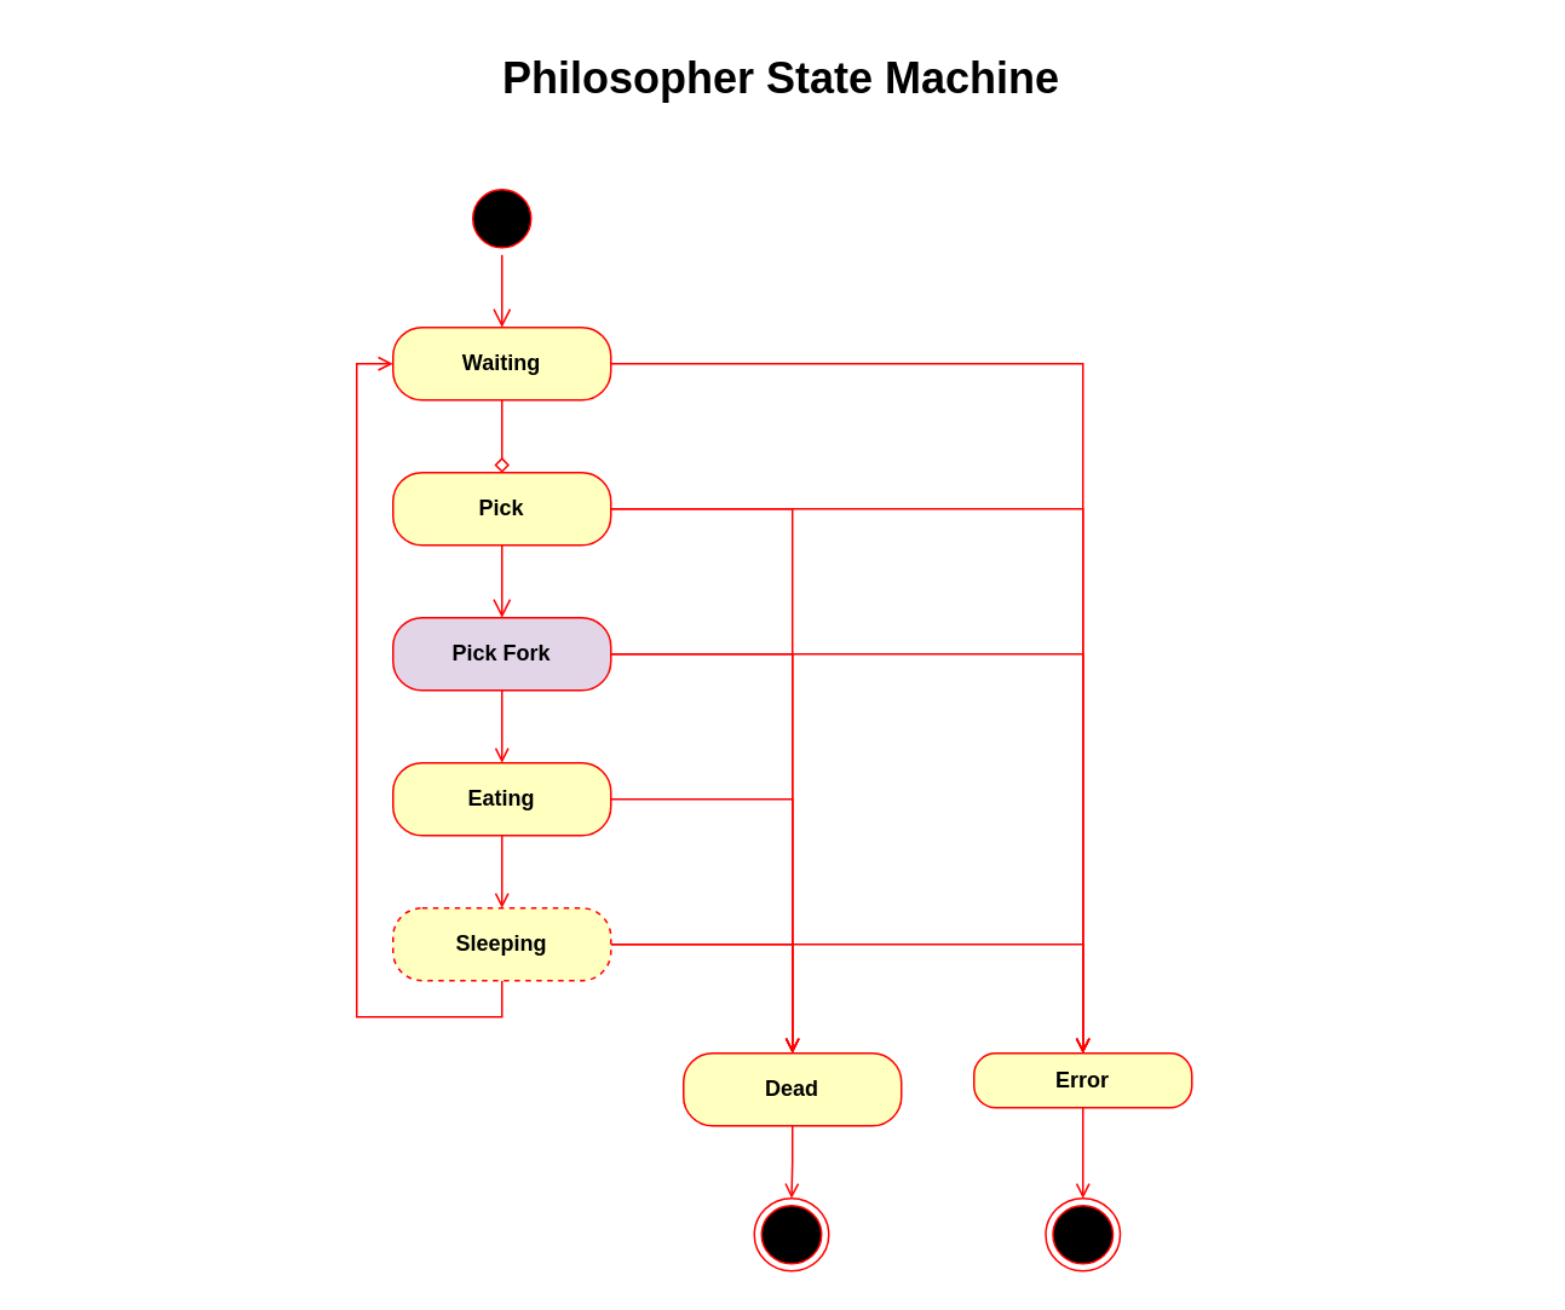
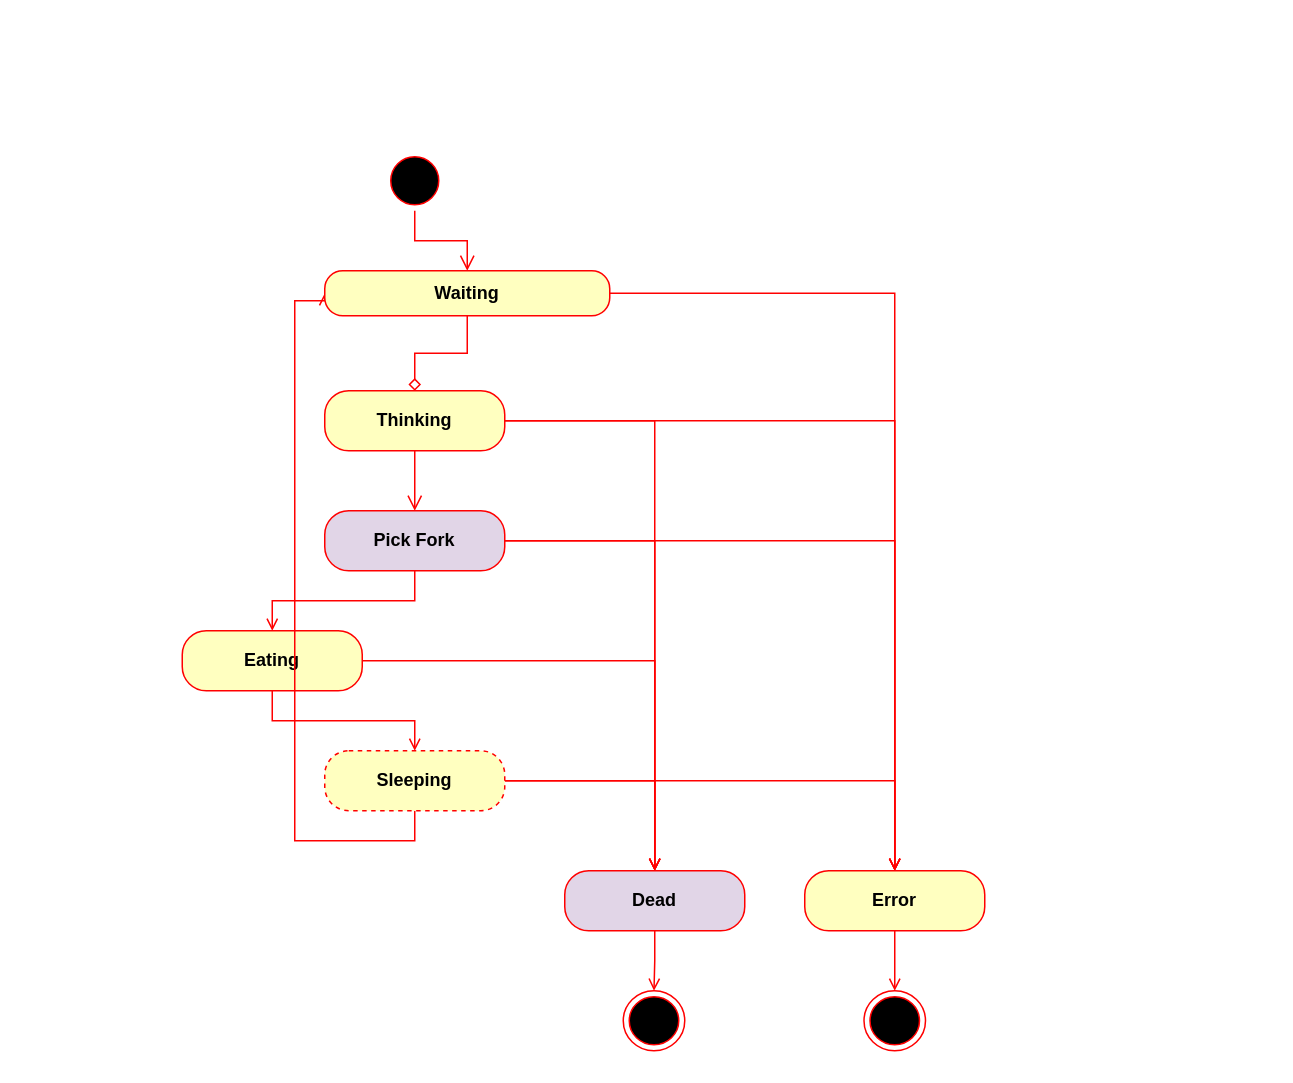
- <mxCell id="28" value="Philosopher State Machine" style="text;align=center;fontStyle=1;verticalAlign=middle;spacingLeft=3;spacingRight=3;strokeColor=none;rotatable=0;points=[[0,0.5],[1,0.5]];portConstraint=eastwest;fontSize=24;" vertex="1" parent="1"><mxGeometry x="20" width="820" height="40" as="geometry" y="20" /></mxCell>
- <mxCell id="19" value="Waiting" style="rounded=1;whiteSpace=wrap;html=1;arcSize=40;fontColor=#000000;fillColor=#ffffc0;strokeColor=#ff0000;fontStyle=1" vertex="1" parent="1"><mxGeometry x="216" y="180" width="120" height="40" as="geometry" /></mxCell>
+ <mxCell id="19" value="Waiting" style="rounded=1;whiteSpace=wrap;html=1;arcSize=40;fontColor=#000000;fillColor=#ffffc0;strokeColor=#ff0000;fontStyle=1" vertex="1" parent="1"><mxGeometry x="216" y="180" width="190" height="30" as="geometry" /></mxCell>
- <mxCell id="4" value="Pick" style="rounded=1;whiteSpace=wrap;html=1;arcSize=40;fontColor=#000000;fillColor=#ffffc0;strokeColor=#ff0000;fontStyle=1" vertex="1" parent="1"><mxGeometry x="216" y="260" width="120" height="40" as="geometry" /></mxCell>
+ <mxCell id="4" value="Thinking" style="rounded=1;whiteSpace=wrap;html=1;arcSize=40;fontColor=#000000;fillColor=#ffffc0;strokeColor=#ff0000;fontStyle=1" vertex="1" parent="1"><mxGeometry x="216" y="260" width="120" height="40" as="geometry" /></mxCell>
- <mxCell id="12" value="Eating" style="rounded=1;whiteSpace=wrap;html=1;arcSize=40;fontColor=#000000;fillColor=#ffffc0;strokeColor=#ff0000;fontStyle=1" vertex="1" parent="1"><mxGeometry x="216" y="420" width="120" height="40" as="geometry" /></mxCell>
+ <mxCell id="12" value="Eating" style="rounded=1;whiteSpace=wrap;html=1;arcSize=40;fontColor=#000000;fillColor=#ffffc0;strokeColor=#ff0000;fontStyle=1" vertex="1" parent="1"><mxGeometry x="121" y="420" width="120" height="40" as="geometry" /></mxCell>
- <mxCell id="23" value="Error" style="rounded=1;whiteSpace=wrap;html=1;arcSize=40;fontColor=#000000;fillColor=#ffffc0;strokeColor=#ff0000;fontStyle=1" vertex="1" parent="1"><mxGeometry x="536" y="580" width="120" height="30" as="geometry" /></mxCell>
+ <mxCell id="23" value="Error" style="rounded=1;whiteSpace=wrap;html=1;arcSize=40;fontColor=#000000;fillColor=#ffffc0;strokeColor=#ff0000;fontStyle=1" vertex="1" parent="1"><mxGeometry x="536" y="580" width="120" height="40" as="geometry" /></mxCell>
- <mxCell id="21" value="Dead" style="rounded=1;whiteSpace=wrap;html=1;arcSize=40;fontColor=#000000;fillColor=#ffffc0;strokeColor=#ff0000;fontStyle=1" vertex="1" parent="1"><mxGeometry x="376" y="580" width="120" height="40" as="geometry" /></mxCell>
+ <mxCell id="21" value="Dead" style="rounded=1;whiteSpace=wrap;html=1;arcSize=40;fontColor=#000000;fillColor=#e1d5e7;strokeColor=#ff0000;fontStyle=1;" vertex="1" parent="1"><mxGeometry x="376" y="580" width="120" height="40" as="geometry" /></mxCell>
